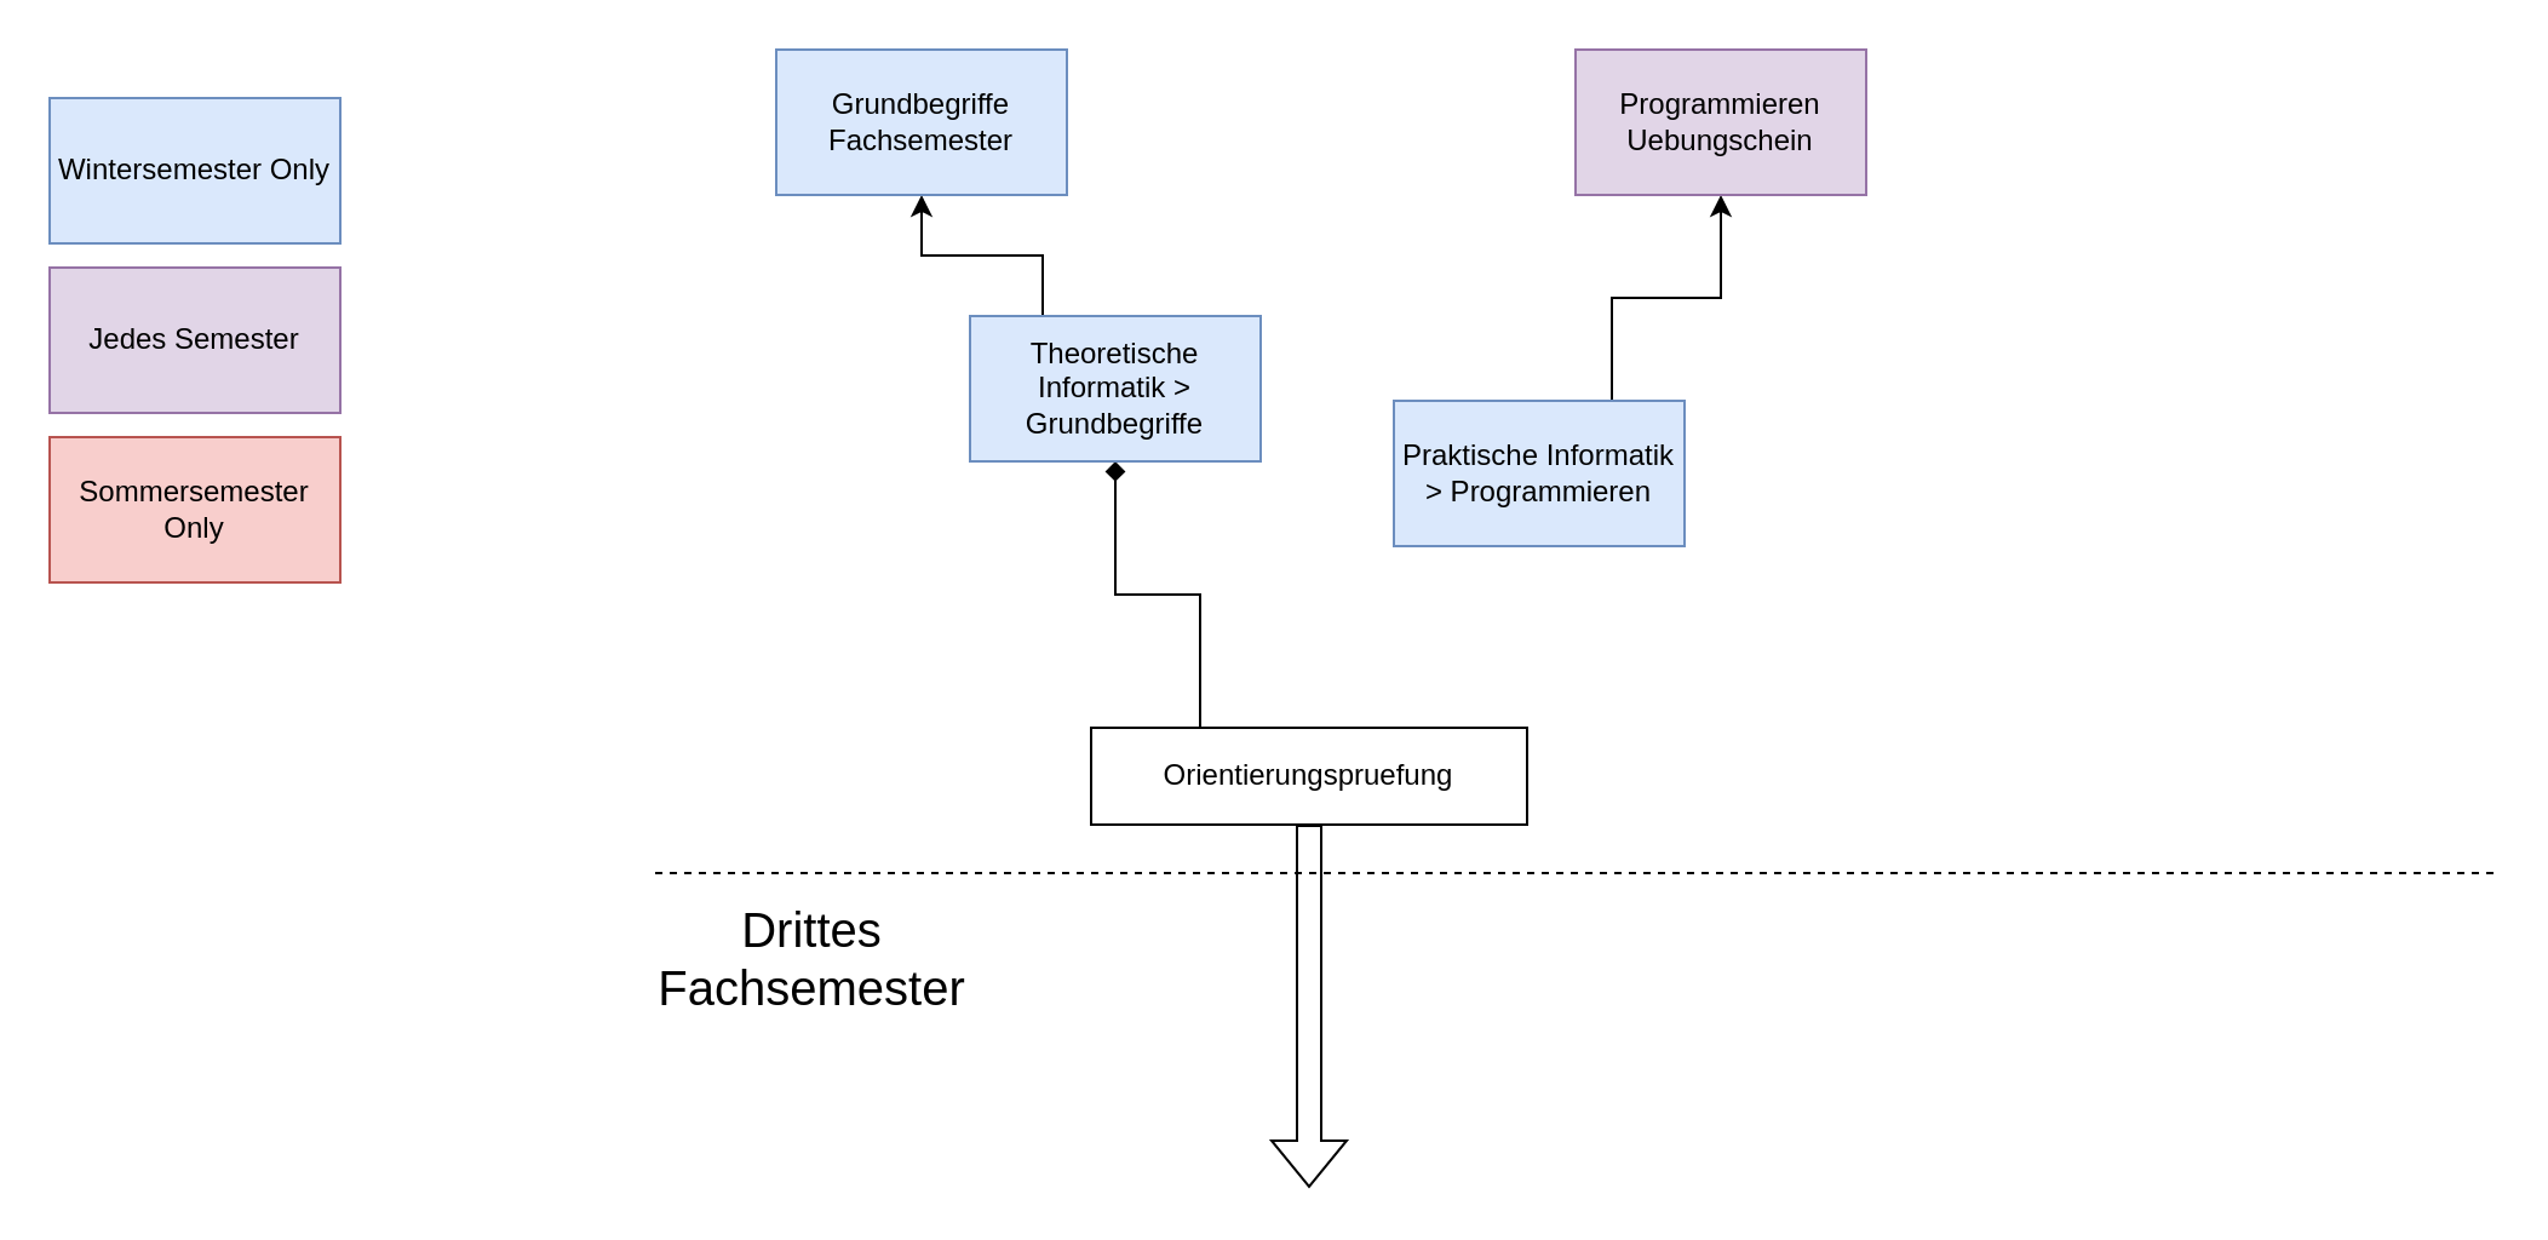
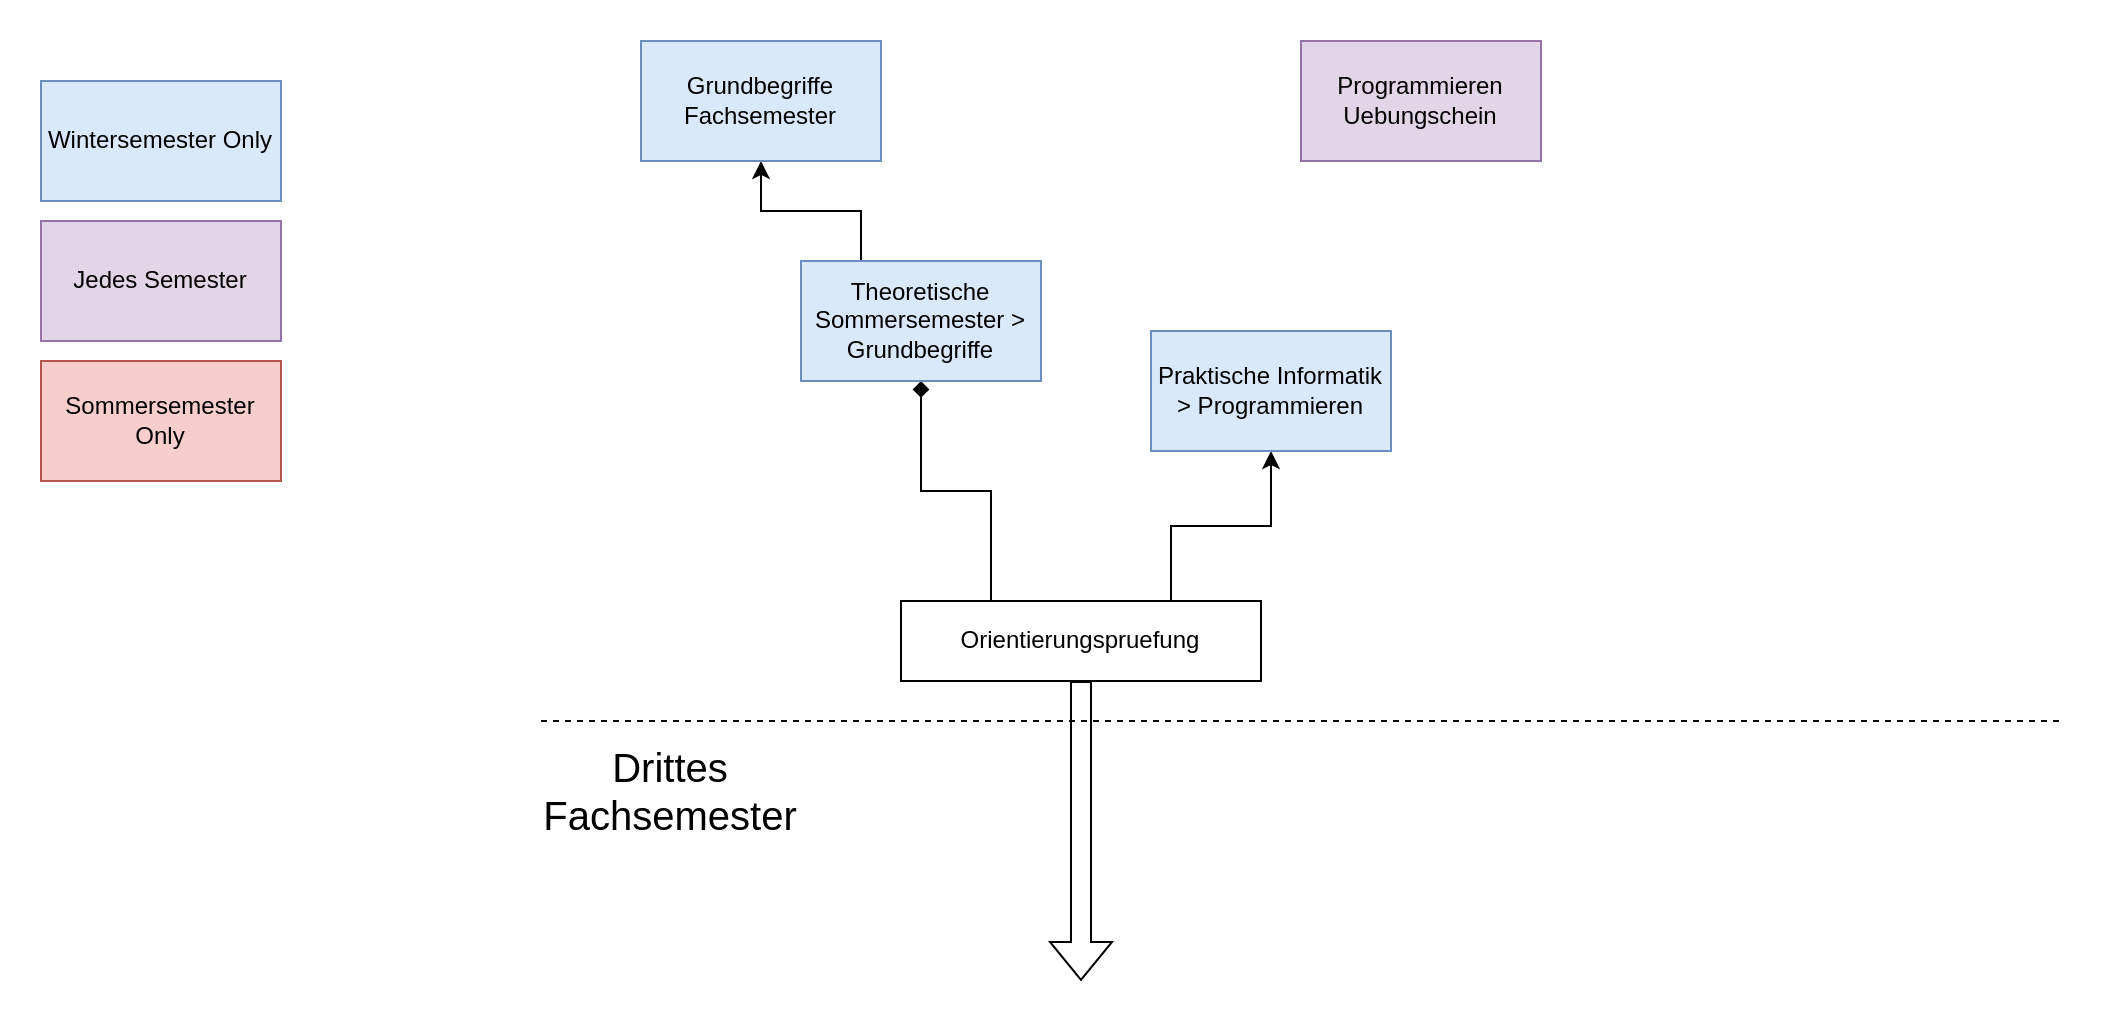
- <mxCell id="7" style="edgeStyle=orthogonalEdgeStyle;rounded=0;orthogonalLoop=1;jettySize=auto;html=1;exitX=0.75;exitY=0;exitDx=0;exitDy=0;entryX=0.5;entryY=1;entryDx=0;entryDy=0;" edge="1" parent="1" source="8" target="10"><mxGeometry relative="1" as="geometry" /></mxCell>
- <mxCell id="6" value="Theoretische Informatik &amp;gt; Grundbegriffe" style="rounded=0;whiteSpace=wrap;html=1;fillColor=#dae8fc;strokeColor=#6c8ebf;" vertex="1" parent="1"><mxGeometry x="400" y="130" width="120" height="60" as="geometry" /></mxCell>
+ <mxCell id="6" value="Theoretische Sommersemester &amp;gt; Grundbegriffe" style="rounded=0;whiteSpace=wrap;html=1;fillColor=#dae8fc;strokeColor=#6c8ebf;" vertex="1" parent="1"><mxGeometry x="400" y="130" width="120" height="60" as="geometry" /></mxCell>
+ <mxCell id="3" style="edgeStyle=orthogonalEdgeStyle;rounded=0;orthogonalLoop=1;jettySize=auto;html=1;exitX=0.75;exitY=0;exitDx=0;exitDy=0;" edge="1" parent="1" source="4" target="8"><mxGeometry relative="1" as="geometry" /></mxCell>
